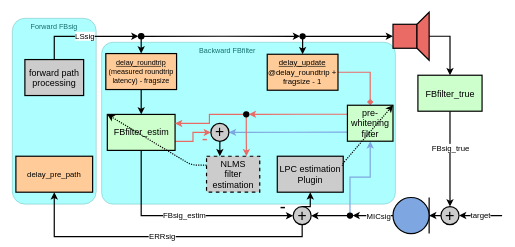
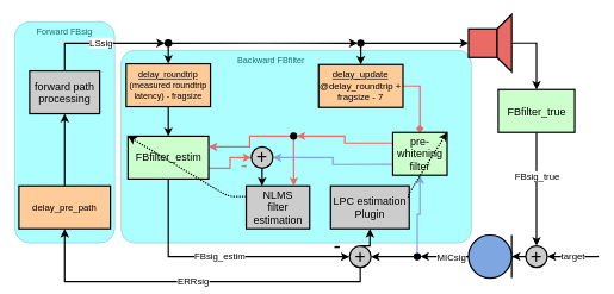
- <mxCell id="25" value="&lt;font style=&quot;font-size: 13px&quot;&gt;&lt;u&gt;delay_update&lt;br&gt;&lt;/u&gt;@delay_roundtrip + fragsize - 1&lt;br&gt;&lt;/font&gt;" style="rounded=0;whiteSpace=wrap;html=1;strokeColor=#000000;strokeWidth=2;fillColor=#FFCC99;" parent="1" vertex="1"><mxGeometry x="445.25" y="90" width="118" height="60" as="geometry" /></mxCell>
+ <mxCell id="25" value="&lt;font style=&quot;font-size: 13px&quot;&gt;&lt;u&gt;delay_update&lt;br&gt;&lt;/u&gt;@delay_roundtrip + fragsize - 7&lt;br&gt;&lt;/font&gt;" style="rounded=0;whiteSpace=wrap;html=1;strokeColor=#000000;strokeWidth=2;fillColor=#FFCC99;" parent="1" vertex="1"><mxGeometry x="445.25" y="90" width="118" height="60" as="geometry" /></mxCell>
- <mxCell id="51" value="&lt;font style=&quot;font-size: 15px&quot;&gt;pre-whitening&lt;br&gt;filter&lt;/font&gt;" style="rounded=0;whiteSpace=wrap;html=1;labelBackgroundColor=none;strokeColor=#000000;strokeWidth=2;fillColor=#CCFFCC;" parent="1" vertex="1"><mxGeometry x="579" y="175.05" width="76" height="60" as="geometry" /></mxCell>
+ <mxCell id="51" value="&lt;font style=&quot;font-size: 15px&quot;&gt;pre-whitening&lt;br&gt;filter&lt;/font&gt;" style="rounded=0;whiteSpace=wrap;html=1;labelBackgroundColor=none;strokeColor=#000000;strokeWidth=2;fillColor=#CCFFCC;" parent="1" vertex="1"><mxGeometry x="549" y="185.05" width="76" height="60" as="geometry" /></mxCell>
+ <mxCell id="20" style="edgeStyle=orthogonalEdgeStyle;rounded=0;orthogonalLoop=1;jettySize=auto;html=1;entryX=0.5;entryY=1;entryDx=0;entryDy=0;startArrow=none;startFill=0;endArrow=classic;endFill=1;strokeWidth=2;" parent="1" source="21" target="23" edge="1"><mxGeometry relative="1" as="geometry" /></mxCell>
- <mxCell id="26" value="&lt;font style=&quot;font-size: 15px&quot;&gt;NLMS &lt;br&gt;filter estimation&lt;/font&gt;" style="rounded=0;whiteSpace=wrap;html=1;strokeColor=#000000;strokeWidth=2;fillColor=#CCCCCC;dashed=1;" parent="1" vertex="1"><mxGeometry x="344" y="260.1" width="88.75" height="60" as="geometry" /></mxCell>
+ <mxCell id="26" value="&lt;font style=&quot;font-size: 15px&quot;&gt;NLMS &lt;br&gt;filter estimation&lt;/font&gt;" style="rounded=0;whiteSpace=wrap;html=1;strokeColor=#000000;strokeWidth=2;fillColor=#CCCCCC;" parent="1" vertex="1"><mxGeometry x="344" y="260.1" width="88.75" height="60" as="geometry" /></mxCell>
